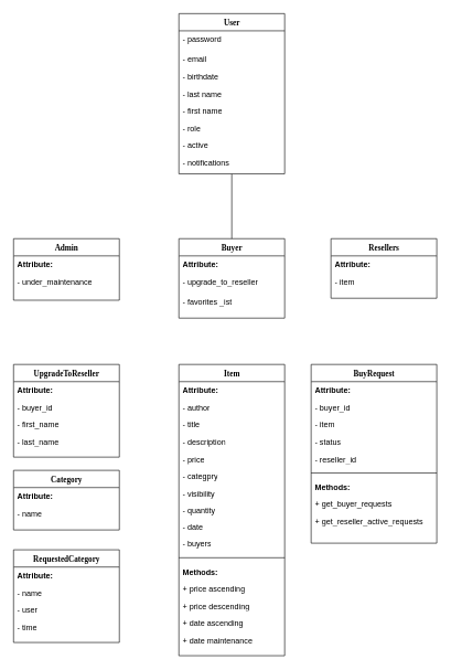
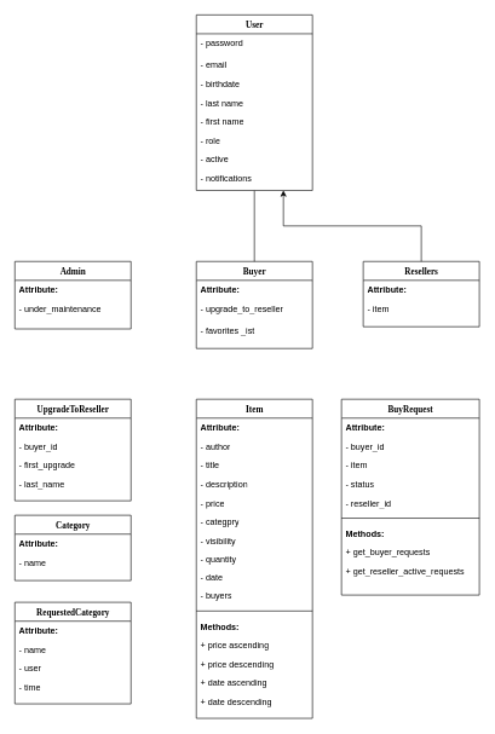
+ <mxCell id="7" style="edgeStyle=orthogonalEdgeStyle;rounded=0;orthogonalLoop=1;jettySize=auto;html=1;exitX=0.5;exitY=0;exitDx=0;exitDy=0;entryX=0.75;entryY=1;entryDx=0;entryDy=0;fontColor=#67B519;" edge="1" parent="1" source="8" target="19"><mxGeometry relative="1" as="geometry"><mxPoint x="417.12" y="337.56" as="targetPoint" /></mxGeometry></mxCell>
- <mxCell id="14" value="- first_name" style="text;html=1;strokeColor=none;fillColor=none;align=left;verticalAlign=top;spacingLeft=4;spacingRight=4;whiteSpace=wrap;overflow=hidden;rotatable=0;points=[[0,0.5],[1,0.5]];portConstraint=eastwest;" parent="11" vertex="1"><mxGeometry y="78" width="160" height="26" as="geometry" /></mxCell>
+ <mxCell id="14" value="- first_upgrade" style="text;html=1;strokeColor=none;fillColor=none;align=left;verticalAlign=top;spacingLeft=4;spacingRight=4;whiteSpace=wrap;overflow=hidden;rotatable=0;points=[[0,0.5],[1,0.5]];portConstraint=eastwest;" parent="11" vertex="1"><mxGeometry y="78" width="160" height="26" as="geometry" /></mxCell>
- <mxCell id="44" value="+ date maintenance" style="text;html=1;strokeColor=none;fillColor=none;align=left;verticalAlign=top;spacingLeft=4;spacingRight=4;whiteSpace=wrap;overflow=hidden;rotatable=0;points=[[0,0.5],[1,0.5]];portConstraint=eastwest;" vertex="1" parent="28"><mxGeometry y="404" width="160" height="26" as="geometry" /></mxCell>
+ <mxCell id="44" value="+ date descending" style="text;html=1;strokeColor=none;fillColor=none;align=left;verticalAlign=top;spacingLeft=4;spacingRight=4;whiteSpace=wrap;overflow=hidden;rotatable=0;points=[[0,0.5],[1,0.5]];portConstraint=eastwest;" vertex="1" parent="28"><mxGeometry y="404" width="160" height="26" as="geometry" /></mxCell>
